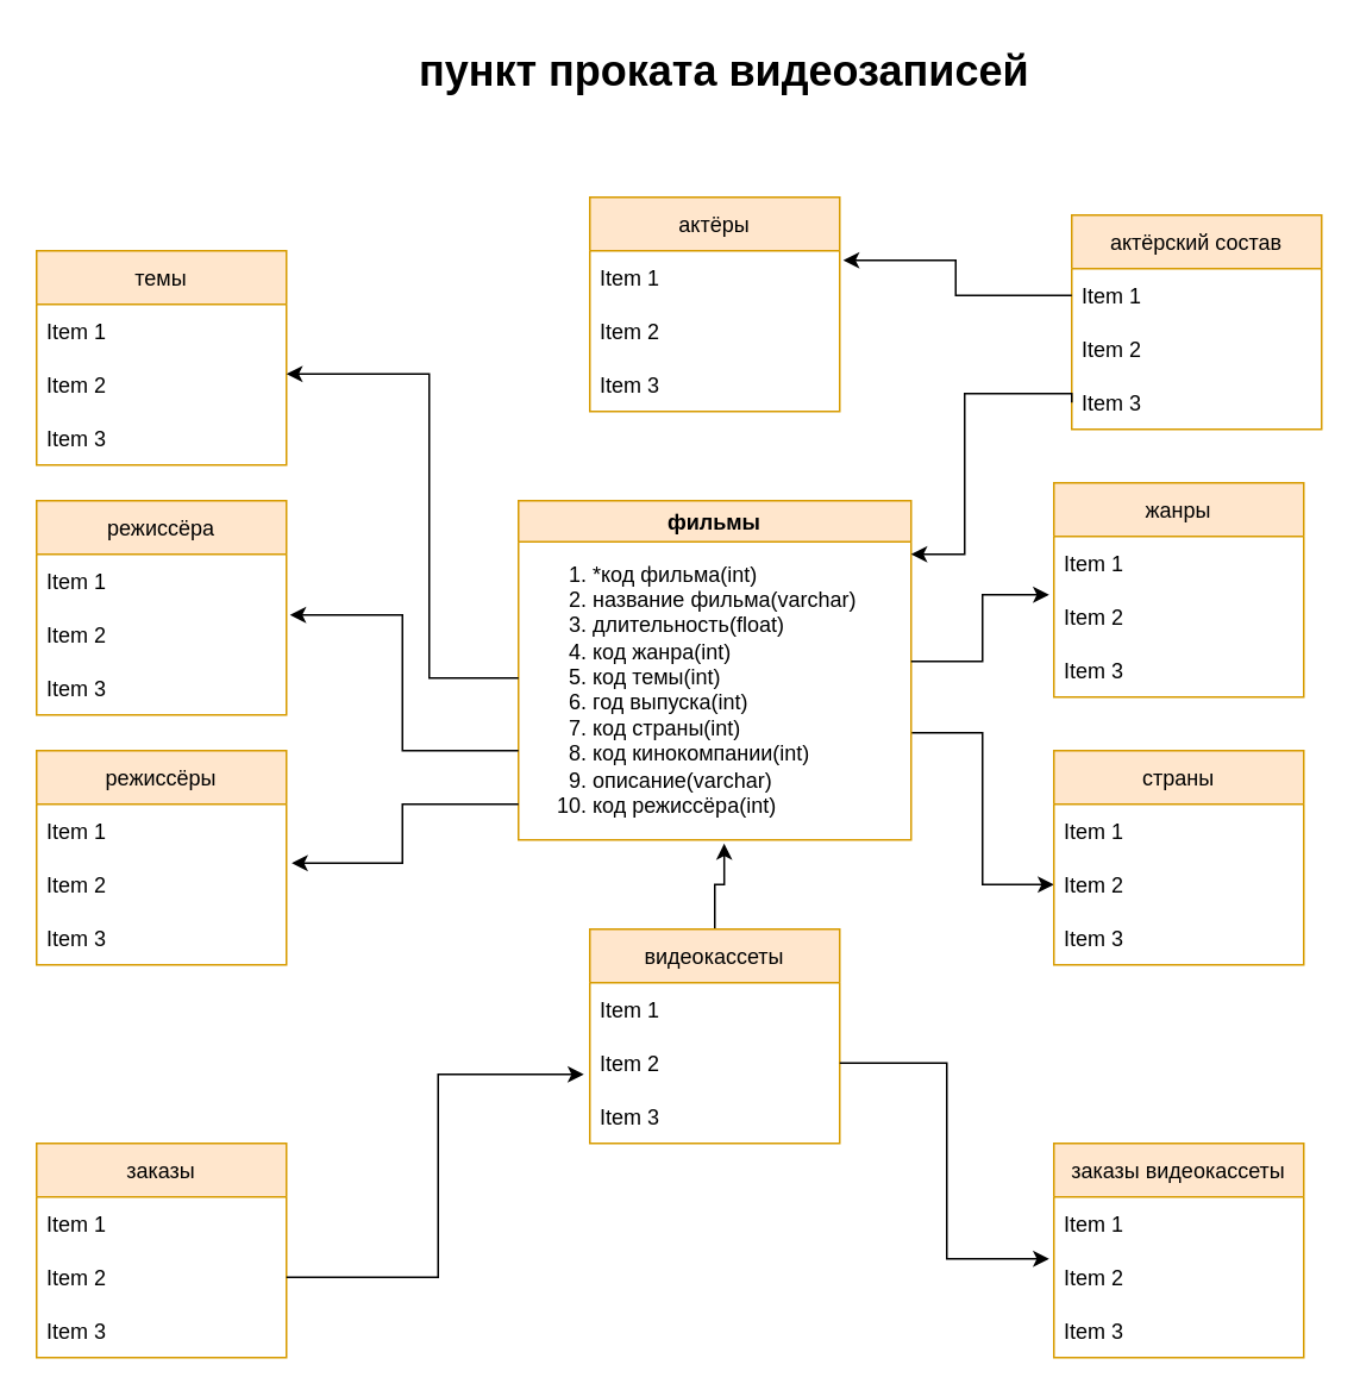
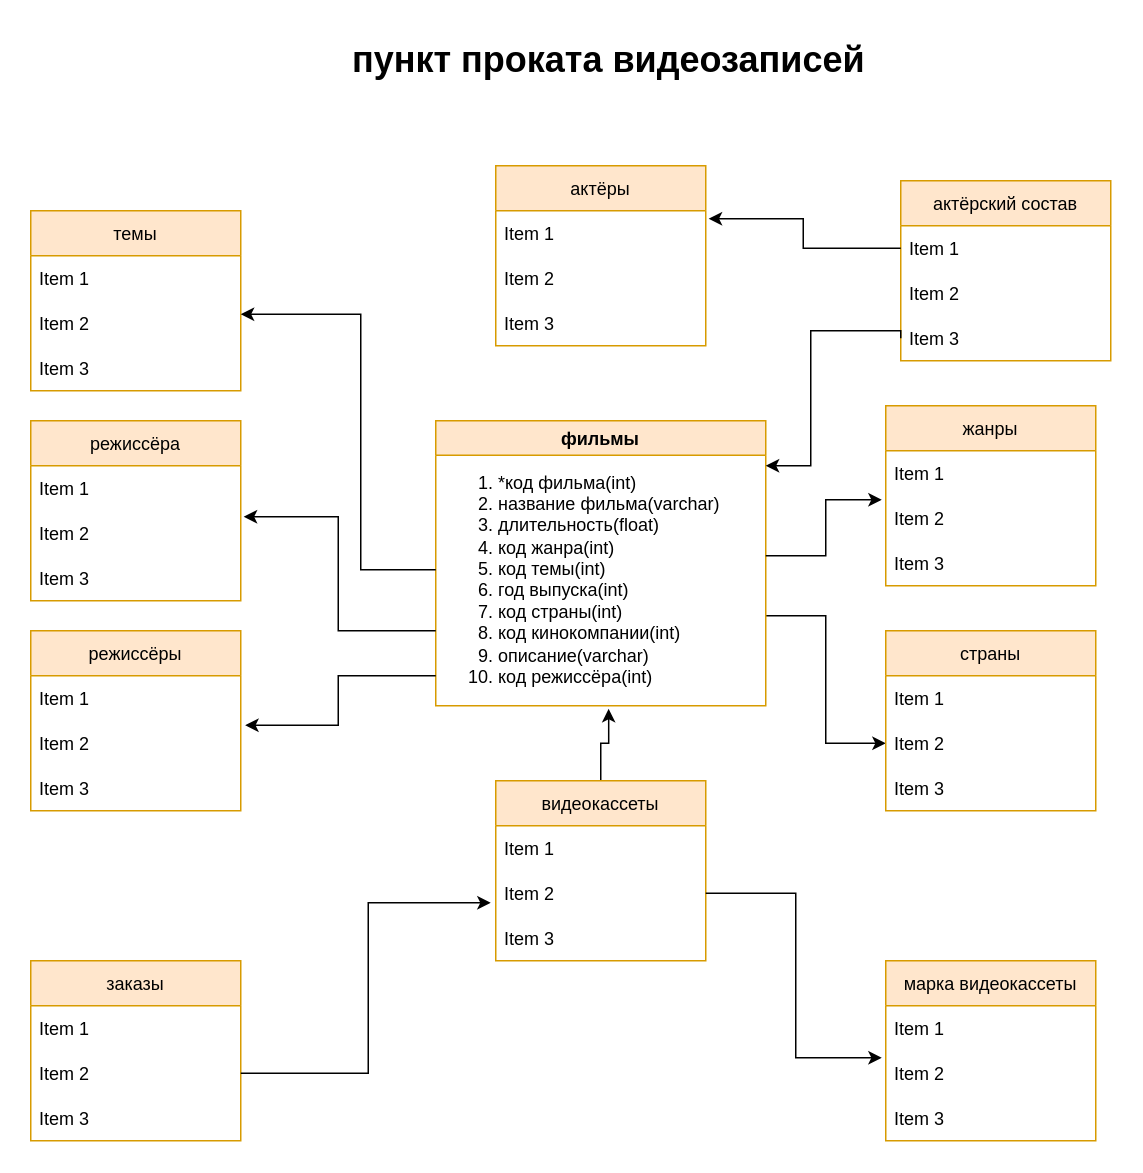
- <mxCell id="49" value="заказы видеокассеты" style="swimlane;fontStyle=0;childLayout=stackLayout;horizontal=1;startSize=30;horizontalStack=0;resizeParent=1;resizeParentMax=0;resizeLast=0;collapsible=1;marginBottom=0;fillColor=#ffe6cc;strokeColor=#d79b00;" vertex="1" parent="1"><mxGeometry x="590" y="640" width="140" height="120" as="geometry" /></mxCell>
+ <mxCell id="49" value="марка видеокассеты" style="swimlane;fontStyle=0;childLayout=stackLayout;horizontal=1;startSize=30;horizontalStack=0;resizeParent=1;resizeParentMax=0;resizeLast=0;collapsible=1;marginBottom=0;fillColor=#ffe6cc;strokeColor=#d79b00;" vertex="1" parent="1"><mxGeometry x="590" y="640" width="140" height="120" as="geometry" /></mxCell>
